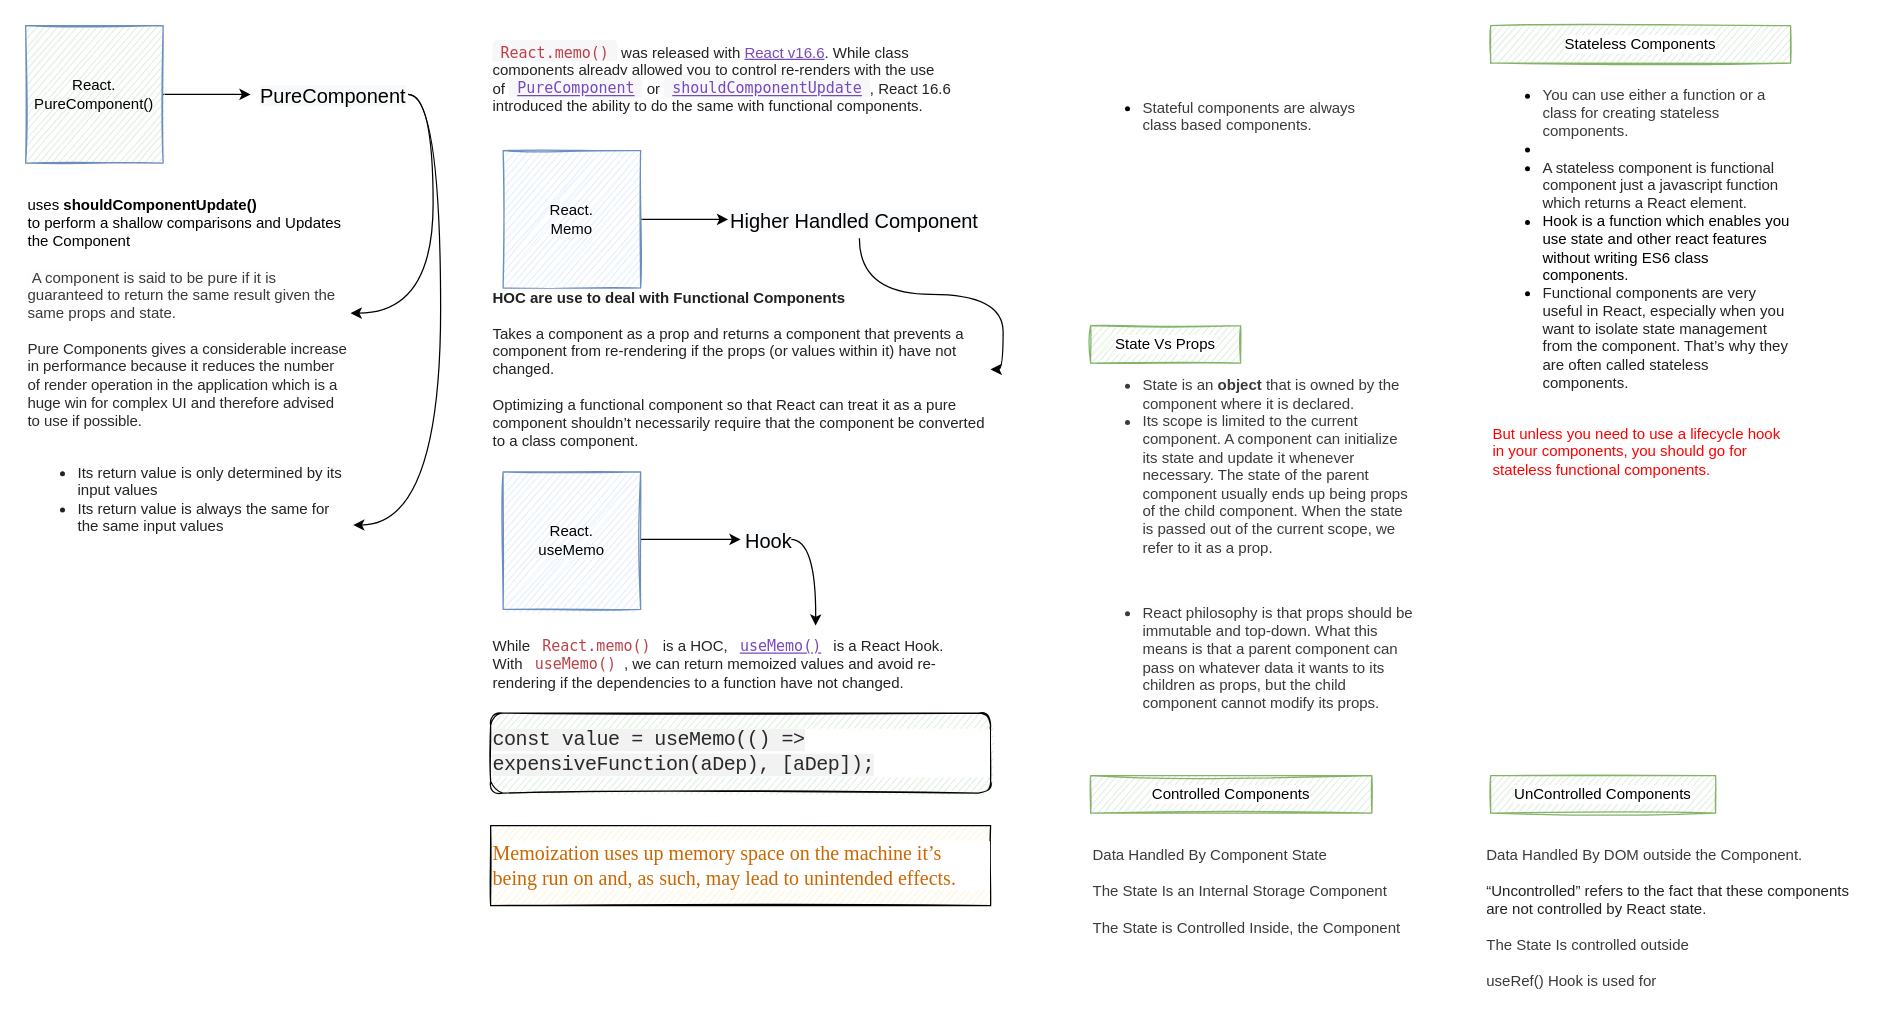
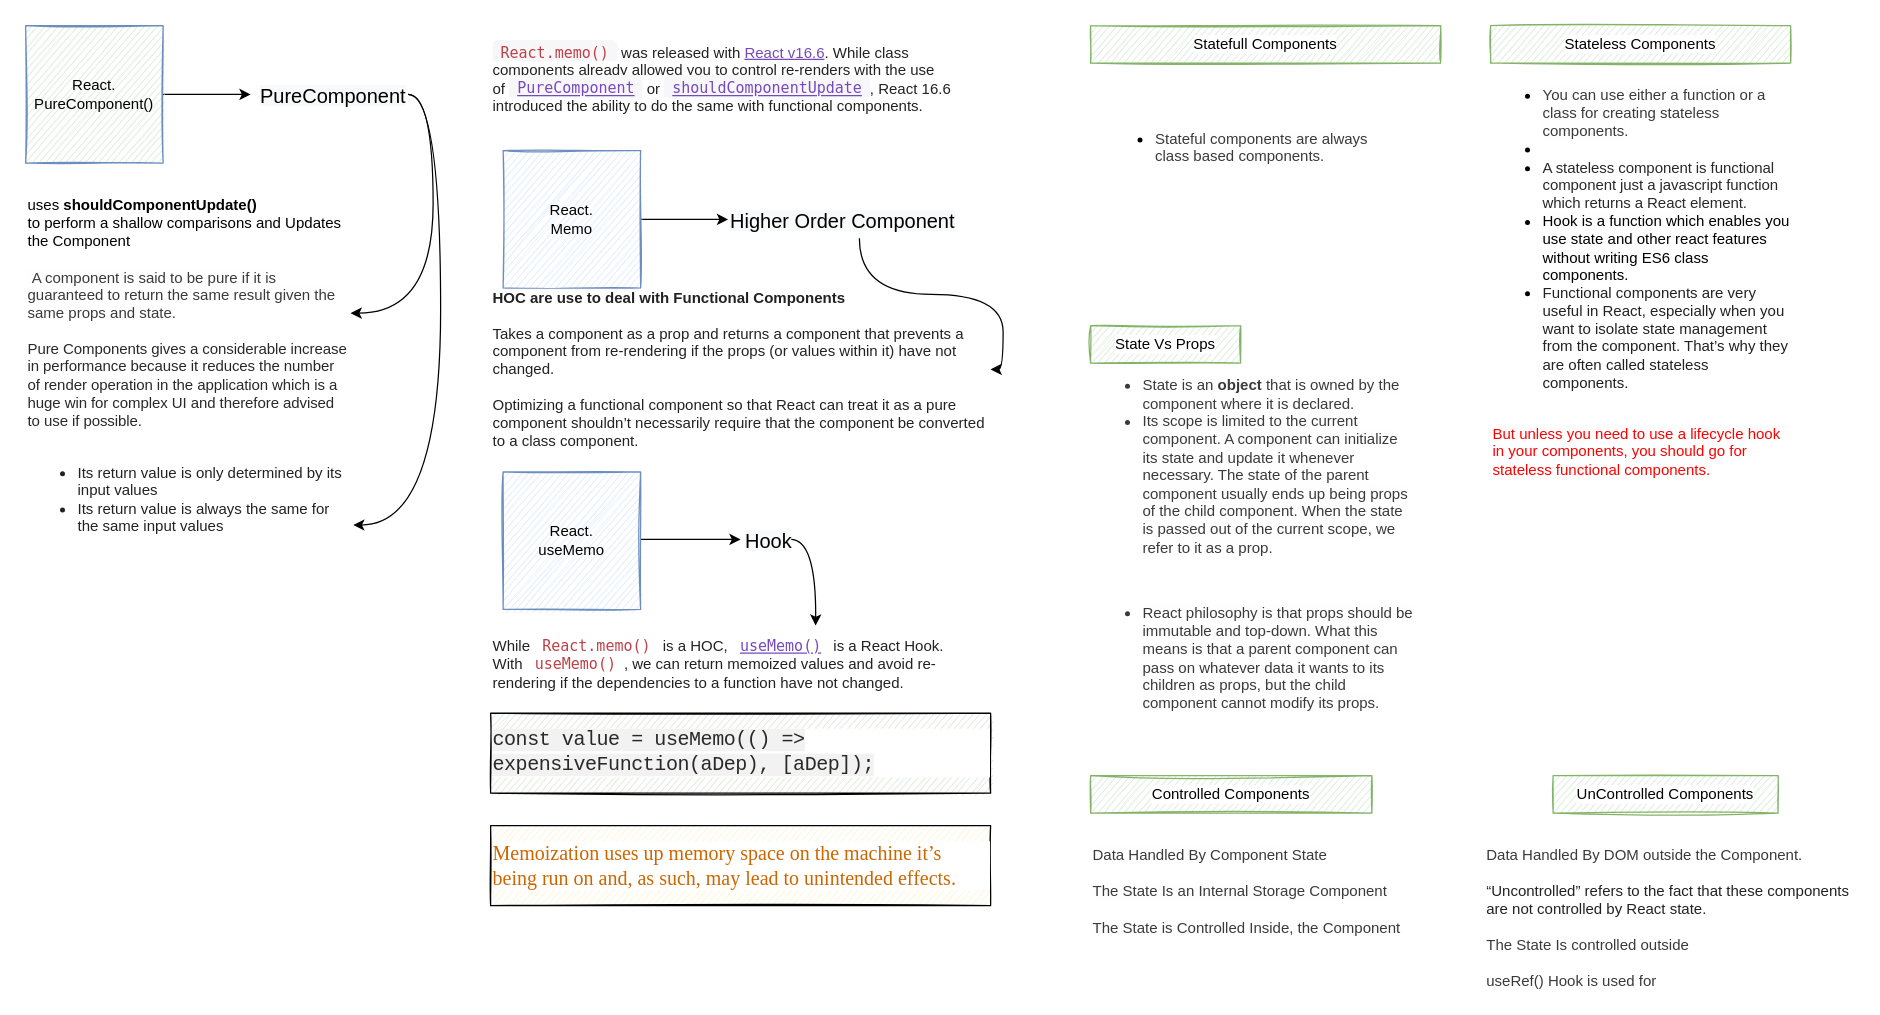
+ <mxCell id="19" value="Statefull Components" style="text;html=1;strokeColor=#82b366;fillColor=#d5e8d4;align=center;verticalAlign=middle;whiteSpace=wrap;rounded=0;labelBackgroundColor=default;sketch=1;fontFamily=Helvetica;fontSize=12;" parent="1" vertex="1"><mxGeometry x="872" y="20" width="280" height="30" as="geometry" /></mxCell>
- <mxCell id="21" value="&lt;ul&gt;&lt;li&gt;&lt;span style=&quot;color: rgb(58 , 58 , 58) ; font-style: normal ; font-weight: 400 ; letter-spacing: normal ; text-indent: 0px ; text-transform: none ; word-spacing: 0px ; background-color: rgb(254 , 254 , 254) ; display: inline ; float: none&quot;&gt;&lt;font style=&quot;font-size: 12px&quot;&gt;Stateful components are always class based components.&lt;/font&gt;&lt;/span&gt;&lt;/li&gt;&lt;/ul&gt;&lt;span style=&quot;color: rgb(58 , 58 , 58) ; font-style: normal ; font-weight: 400 ; letter-spacing: normal ; text-indent: 0px ; text-transform: none ; word-spacing: 0px ; background-color: rgb(254 , 254 , 254) ; display: inline ; float: none&quot;&gt;&lt;font style=&quot;font-size: 12px&quot;&gt;&lt;br&gt;&lt;/font&gt;&lt;/span&gt;" style="text;whiteSpace=wrap;html=1;fontSize=12;fontFamily=Helvetica;" parent="1" vertex="1"><mxGeometry x="872" y="60" width="240" height="40" as="geometry" /></mxCell>
+ <mxCell id="21" value="&lt;ul&gt;&lt;li&gt;&lt;span style=&quot;color: rgb(58 , 58 , 58) ; font-style: normal ; font-weight: 400 ; letter-spacing: normal ; text-indent: 0px ; text-transform: none ; word-spacing: 0px ; background-color: rgb(254 , 254 , 254) ; display: inline ; float: none&quot;&gt;&lt;font style=&quot;font-size: 12px&quot;&gt;Stateful components are always class based components.&lt;/font&gt;&lt;/span&gt;&lt;/li&gt;&lt;/ul&gt;&lt;span style=&quot;color: rgb(58 , 58 , 58) ; font-style: normal ; font-weight: 400 ; letter-spacing: normal ; text-indent: 0px ; text-transform: none ; word-spacing: 0px ; background-color: rgb(254 , 254 , 254) ; display: inline ; float: none&quot;&gt;&lt;font style=&quot;font-size: 12px&quot;&gt;&lt;br&gt;&lt;/font&gt;&lt;/span&gt;" style="text;whiteSpace=wrap;html=1;fontSize=12;fontFamily=Helvetica;" parent="1" vertex="1"><mxGeometry x="882" y="85" width="240" height="40" as="geometry" /></mxCell>
- <mxCell id="13" value="&lt;span style=&quot;color: rgb(0, 0, 0); font-family: helvetica; font-style: normal; font-weight: 400; letter-spacing: normal; text-align: left; text-indent: 0px; text-transform: none; word-spacing: 0px; background-color: rgb(248, 249, 250); font-size: 16px;&quot;&gt;Higher Handled Component&lt;/span&gt;&lt;br style=&quot;color: rgb(0, 0, 0); font-family: helvetica; font-size: 12px; font-style: normal; font-weight: 400; letter-spacing: normal; text-align: left; text-indent: 0px; text-transform: none; word-spacing: 0px; background-color: rgb(248, 249, 250);&quot;&gt;" style="text;whiteSpace=wrap;html=1;fontSize=12;fontFamily=Helvetica;" parent="1" vertex="1"><mxGeometry x="582" y="160" width="210" height="30" as="geometry" /></mxCell>
+ <mxCell id="13" value="&lt;span style=&quot;color: rgb(0, 0, 0); font-family: helvetica; font-style: normal; font-weight: 400; letter-spacing: normal; text-align: left; text-indent: 0px; text-transform: none; word-spacing: 0px; background-color: rgb(248, 249, 250); font-size: 16px;&quot;&gt;Higher Order Component&lt;/span&gt;&lt;br style=&quot;color: rgb(0, 0, 0); font-family: helvetica; font-size: 12px; font-style: normal; font-weight: 400; letter-spacing: normal; text-align: left; text-indent: 0px; text-transform: none; word-spacing: 0px; background-color: rgb(248, 249, 250);&quot;&gt;" style="text;whiteSpace=wrap;html=1;fontSize=12;fontFamily=Helvetica;" parent="1" vertex="1"><mxGeometry x="582" y="160" width="210" height="30" as="geometry" /></mxCell>
- <mxCell id="30" value="&lt;span style=&quot;color: rgb(41 , 41 , 41) ; font-family: &amp;#34;menlo&amp;#34; , &amp;#34;monaco&amp;#34; , &amp;#34;courier new&amp;#34; , &amp;#34;courier&amp;#34; , monospace ; font-size: 16px ; letter-spacing: -0.352px ; background-color: rgb(242 , 242 , 242)&quot;&gt;const value = useMemo(() =&amp;gt; expensiveFunction(aDep), [aDep]);&lt;/span&gt;" style="whiteSpace=wrap;html=1;labelBackgroundColor=default;sketch=1;fontFamily=Helvetica;fontSize=12;fontColor=#FF0000;fillColor=#D5E8D4;align=left;rounded=1;" vertex="1" parent="1"><mxGeometry x="392" y="570" width="400" height="64" as="geometry" /></mxCell>
+ <mxCell id="30" value="&lt;span style=&quot;color: rgb(41 , 41 , 41) ; font-family: &amp;#34;menlo&amp;#34; , &amp;#34;monaco&amp;#34; , &amp;#34;courier new&amp;#34; , &amp;#34;courier&amp;#34; , monospace ; font-size: 16px ; letter-spacing: -0.352px ; background-color: rgb(242 , 242 , 242)&quot;&gt;const value = useMemo(() =&amp;gt; expensiveFunction(aDep), [aDep]);&lt;/span&gt;" style="rounded=0;whiteSpace=wrap;html=1;labelBackgroundColor=default;sketch=1;fontFamily=Helvetica;fontSize=12;fontColor=#FF0000;fillColor=#D5E8D4;align=left;" vertex="1" parent="1"><mxGeometry x="392" y="570" width="400" height="64" as="geometry" /></mxCell>
- <mxCell id="32" value="UnControlled Components" style="text;html=1;strokeColor=#82b366;fillColor=#D5E8D4;align=center;verticalAlign=middle;whiteSpace=wrap;rounded=0;labelBackgroundColor=default;sketch=1;fontFamily=Helvetica;fontSize=12;" vertex="1" parent="1"><mxGeometry x="1192" y="620" width="180" height="30" as="geometry" /></mxCell>
+ <mxCell id="32" value="UnControlled Components" style="text;html=1;strokeColor=#82b366;fillColor=#D5E8D4;align=center;verticalAlign=middle;whiteSpace=wrap;rounded=0;labelBackgroundColor=default;sketch=1;fontFamily=Helvetica;fontSize=12;" vertex="1" parent="1"><mxGeometry x="1242" y="620" width="180" height="30" as="geometry" /></mxCell>
